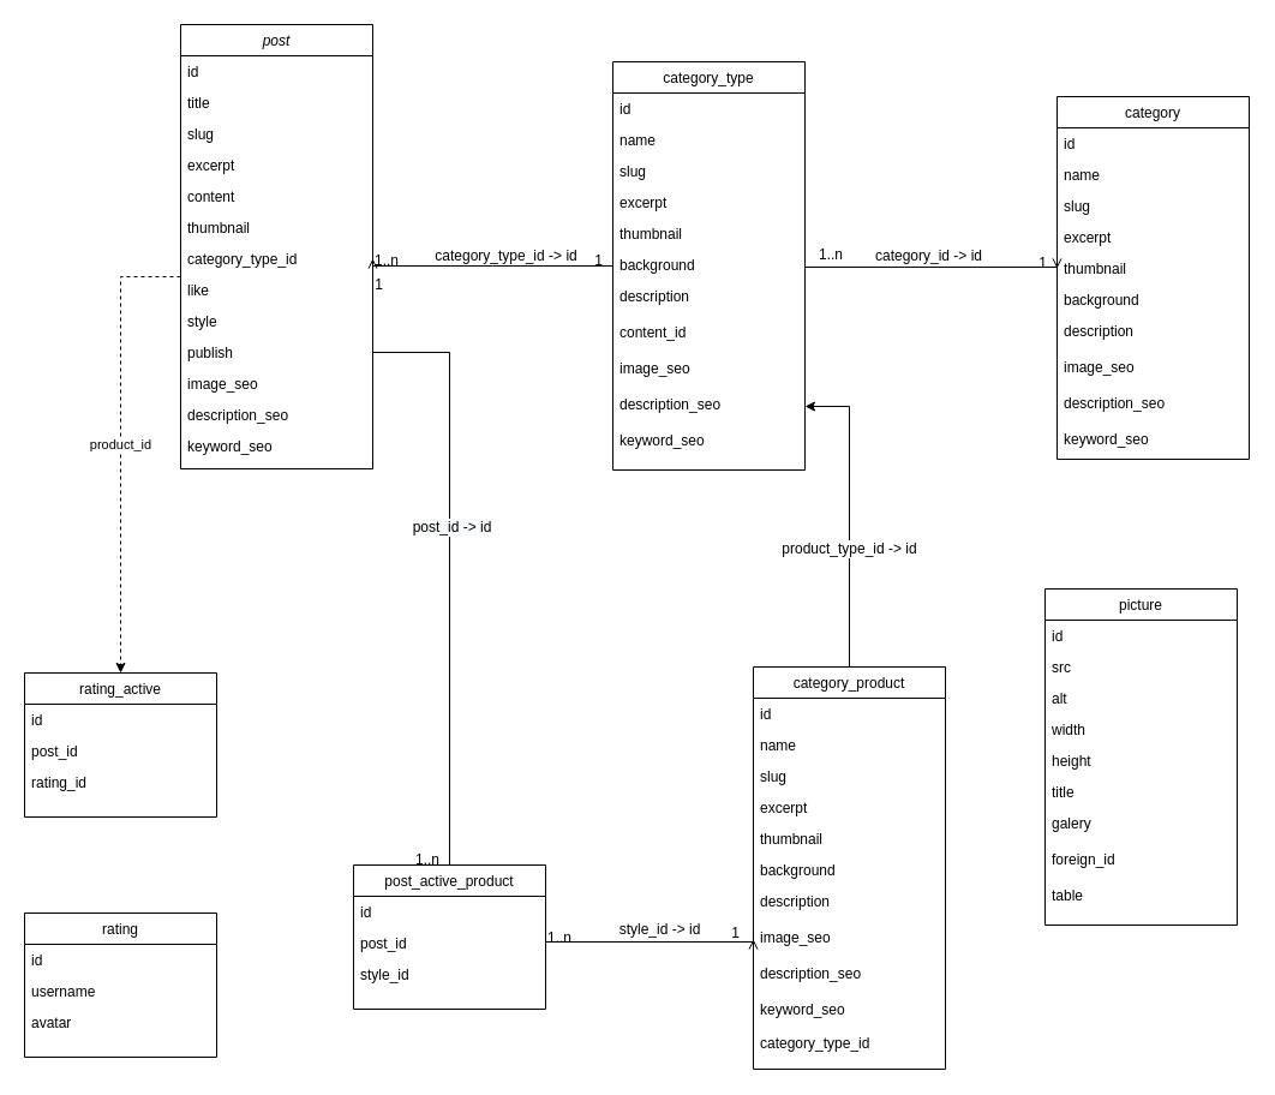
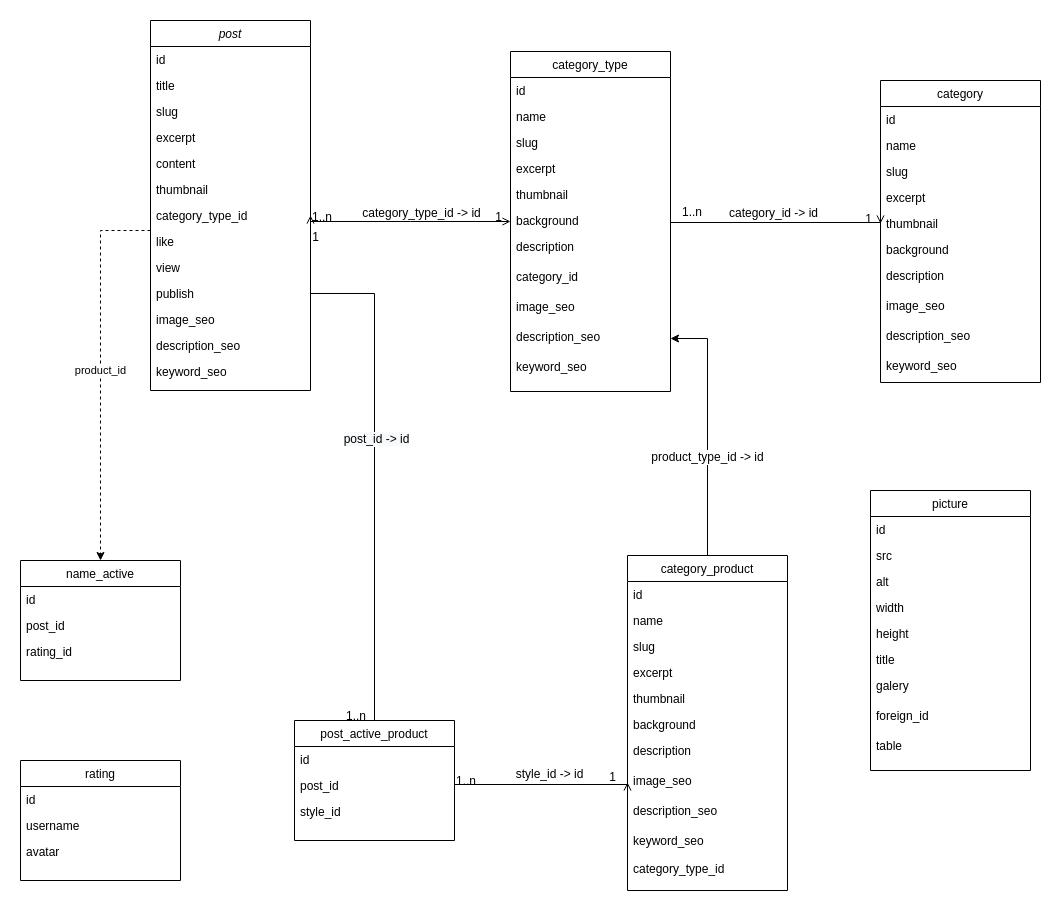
- <mxCell id="29" value="" style="endArrow=none;shadow=0;strokeWidth=1;strokeColor=#000000;rounded=0;endFill=1;edgeStyle=elbowEdgeStyle;elbow=vertical;" parent="1" source="3" target="17" edge="1"><mxGeometry x="0.5" y="41" relative="1" as="geometry"><mxPoint x="340" y="162" as="sourcePoint" /><mxPoint x="500" y="162" as="targetPoint" /><mxPoint x="-40" y="32" as="offset" /></mxGeometry></mxCell>
+ <mxCell id="29" value="" style="endArrow=open;shadow=0;strokeWidth=1;strokeColor=#000000;rounded=0;endFill=1;edgeStyle=elbowEdgeStyle;elbow=vertical;" parent="1" source="3" target="17" edge="1"><mxGeometry x="0.5" y="41" relative="1" as="geometry"><mxPoint x="340" y="162" as="sourcePoint" /><mxPoint x="500" y="162" as="targetPoint" /><mxPoint x="-40" y="32" as="offset" /></mxGeometry></mxCell>
- <mxCell id="12" value="style" style="text;align=left;verticalAlign=top;spacingLeft=4;spacingRight=4;overflow=hidden;rotatable=0;points=[[0,0.5],[1,0.5]];portConstraint=eastwest;" parent="3" vertex="1"><mxGeometry y="234" width="160" height="26" as="geometry" /></mxCell>
+ <mxCell id="12" value="view" style="text;align=left;verticalAlign=top;spacingLeft=4;spacingRight=4;overflow=hidden;rotatable=0;points=[[0,0.5],[1,0.5]];portConstraint=eastwest;" parent="3" vertex="1"><mxGeometry y="234" width="160" height="26" as="geometry" /></mxCell>
- <mxCell id="25" value="content_id" style="text;align=left;verticalAlign=top;spacingLeft=4;spacingRight=4;overflow=hidden;rotatable=0;points=[[0,0.5],[1,0.5]];portConstraint=eastwest;" parent="17" vertex="1"><mxGeometry y="212" width="160" height="30" as="geometry" /></mxCell>
+ <mxCell id="25" value="category_id" style="text;align=left;verticalAlign=top;spacingLeft=4;spacingRight=4;overflow=hidden;rotatable=0;points=[[0,0.5],[1,0.5]];portConstraint=eastwest;" parent="17" vertex="1"><mxGeometry y="212" width="160" height="30" as="geometry" /></mxCell>
- <mxCell id="88" value="rating_active" style="swimlane;fontStyle=0;align=center;verticalAlign=top;childLayout=stackLayout;horizontal=1;startSize=26;horizontalStack=0;resizeParent=1;resizeLast=0;collapsible=1;marginBottom=0;rounded=0;shadow=0;strokeWidth=1;" parent="1" vertex="1"><mxGeometry x="20" y="560" width="160" height="120" as="geometry"><mxRectangle x="550" y="140" width="160" height="26" as="alternateBounds" /></mxGeometry></mxCell>
+ <mxCell id="88" value="name_active" style="swimlane;fontStyle=0;align=center;verticalAlign=top;childLayout=stackLayout;horizontal=1;startSize=26;horizontalStack=0;resizeParent=1;resizeLast=0;collapsible=1;marginBottom=0;rounded=0;shadow=0;strokeWidth=1;" parent="1" vertex="1"><mxGeometry x="20" y="560" width="160" height="120" as="geometry"><mxRectangle x="550" y="140" width="160" height="26" as="alternateBounds" /></mxGeometry></mxCell>
